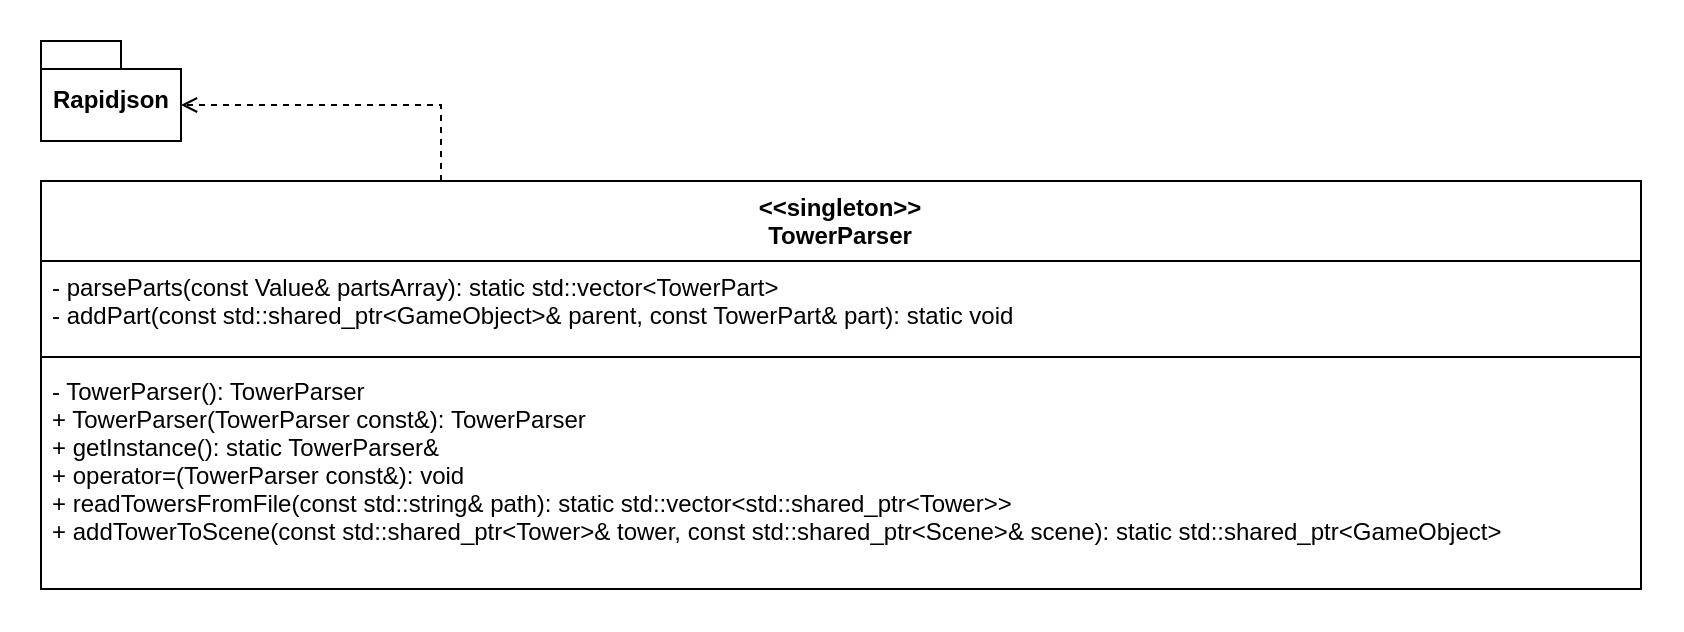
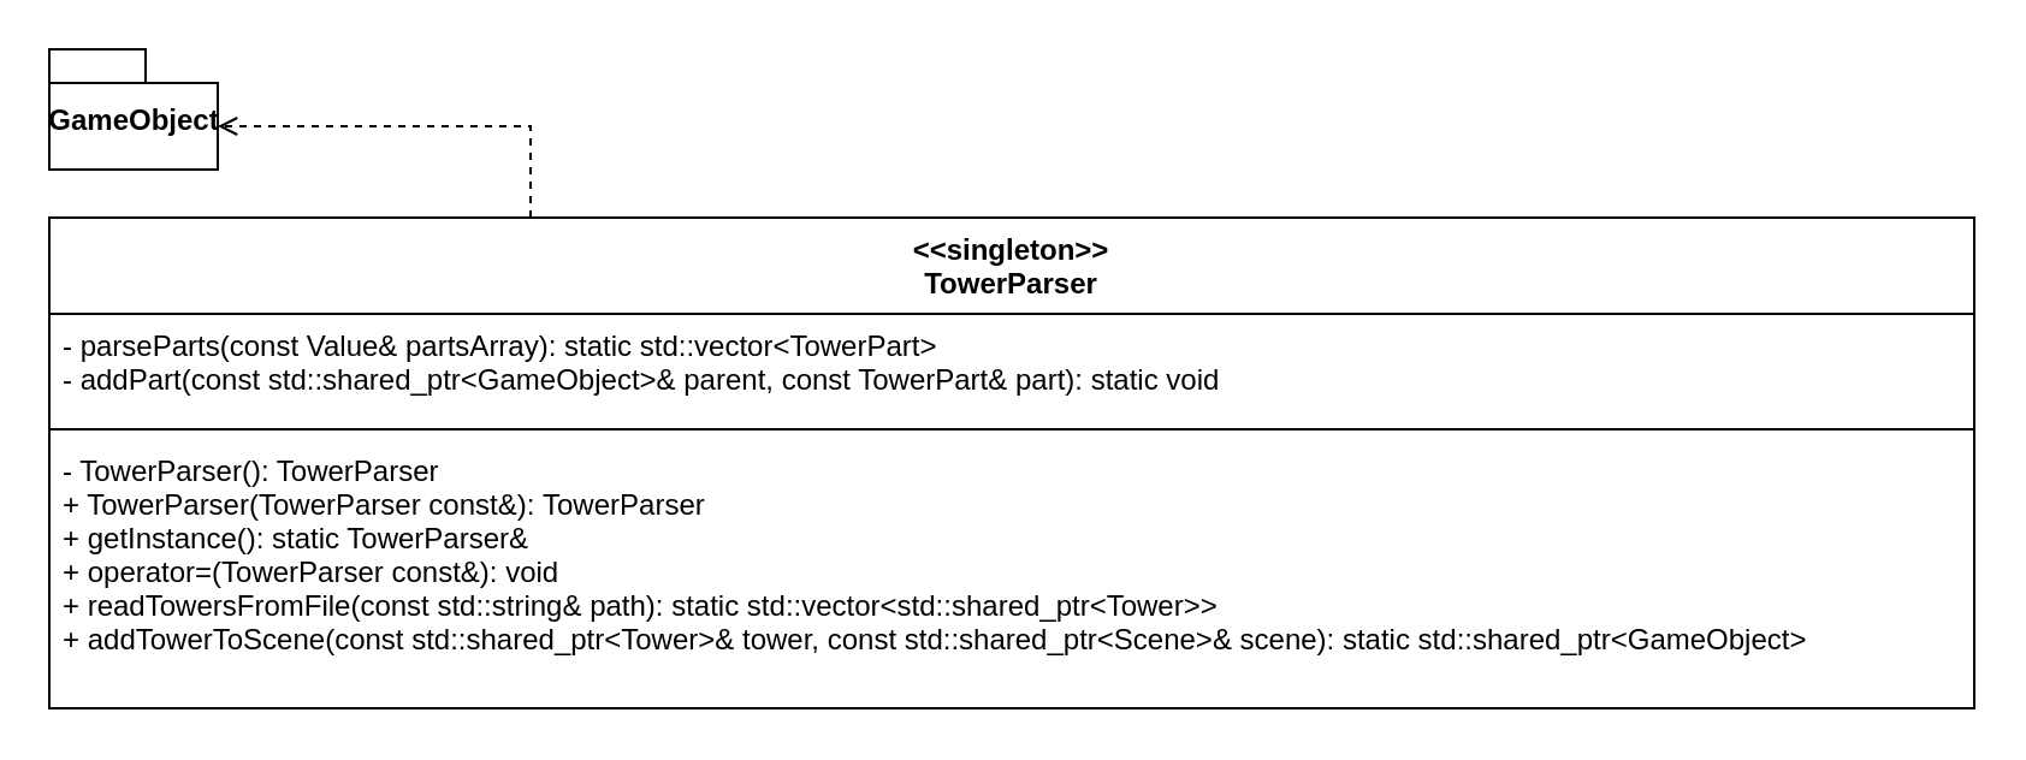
- <mxCell id="7" value="Rapidjson" style="shape=folder;fontStyle=1;spacingTop=10;tabWidth=40;tabHeight=14;tabPosition=left;html=1;" parent="1" vertex="1"><mxGeometry x="20" y="20" width="70" height="50" as="geometry" /></mxCell>
+ <mxCell id="7" value="GameObject" style="shape=folder;fontStyle=1;spacingTop=10;tabWidth=40;tabHeight=14;tabPosition=left;html=1;" parent="1" vertex="1"><mxGeometry x="20" y="20" width="70" height="50" as="geometry" /></mxCell>
